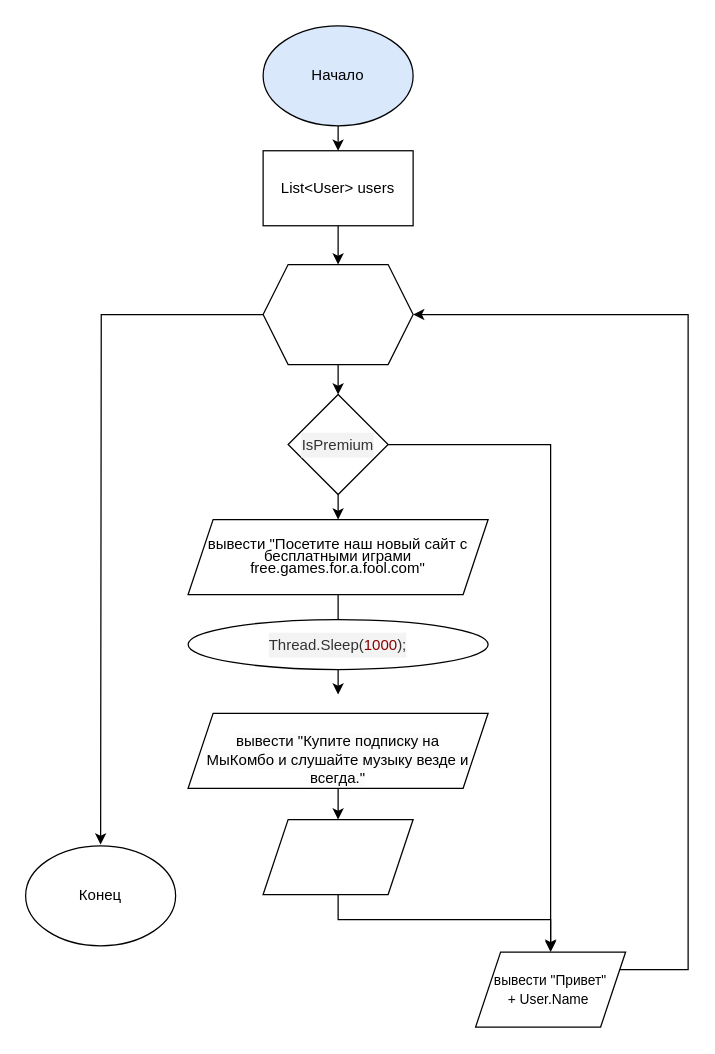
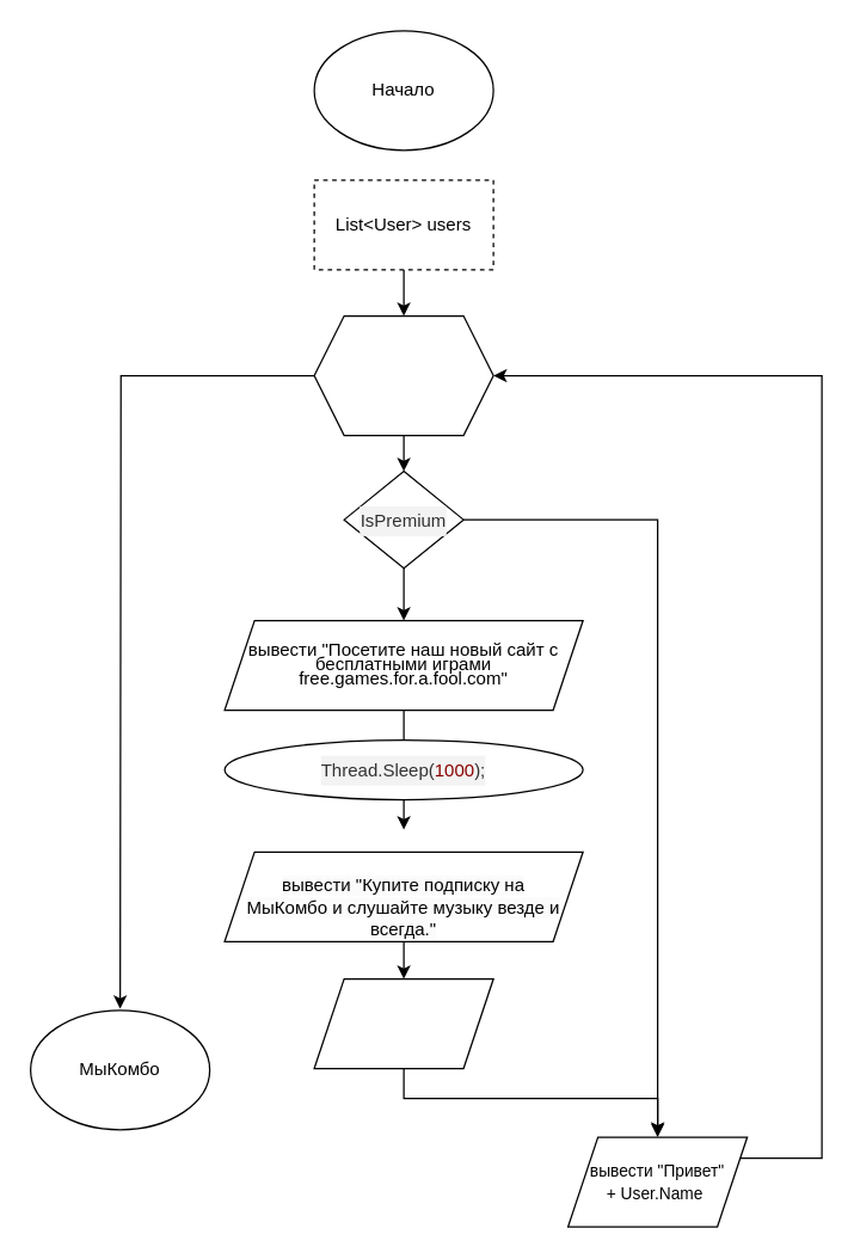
- <mxCell id="3" value="Начало" style="ellipse;whiteSpace=wrap;html=1;fillColor=#dae8fc;" vertex="1" parent="1"><mxGeometry x="210" y="20" width="120" height="80" as="geometry" /></mxCell>
+ <mxCell id="3" value="Начало" style="ellipse;whiteSpace=wrap;html=1;" vertex="1" parent="1"><mxGeometry x="210" y="20" width="120" height="80" as="geometry" /></mxCell>
- <mxCell id="2" style="edgeStyle=orthogonalEdgeStyle;rounded=0;orthogonalLoop=1;jettySize=auto;html=1;exitX=0.5;exitY=1;exitDx=0;exitDy=0;entryX=0.5;entryY=0;entryDx=0;entryDy=0;" edge="1" parent="1" source="3" target="5"><mxGeometry relative="1" as="geometry" /></mxCell>
- <mxCell id="5" value="List&amp;lt;User&amp;gt; users" style="rounded=0;whiteSpace=wrap;html=1;" vertex="1" parent="1"><mxGeometry x="210" y="120" width="120" height="60" as="geometry" /></mxCell>
+ <mxCell id="5" value="List&amp;lt;User&amp;gt; users" style="rounded=0;whiteSpace=wrap;html=1;dashed=1;" vertex="1" parent="1"><mxGeometry x="210" y="120" width="120" height="60" as="geometry" /></mxCell>
- <mxCell id="8" value="&lt;pre style=&quot;box-sizing: border-box; overflow-wrap: break-word; background: rgb(243, 243, 243); color: rgb(49, 49, 49); line-height: 20px; margin-top: 0px; margin-bottom: 0px; text-align: left;&quot; class=&quot;hljs language-csharp&quot;&gt;&lt;font face=&quot;Helvetica&quot; style=&quot;font-size: 12px;&quot;&gt;IsPremium&lt;/font&gt;&lt;/pre&gt;" style="rhombus;whiteSpace=wrap;html=1;" vertex="1" parent="1"><mxGeometry x="230" y="315" width="80" height="80" as="geometry" /></mxCell>
+ <mxCell id="8" value="&lt;pre style=&quot;box-sizing: border-box; overflow-wrap: break-word; background: rgb(243, 243, 243); color: rgb(49, 49, 49); line-height: 20px; margin-top: 0px; margin-bottom: 0px; text-align: left;&quot; class=&quot;hljs language-csharp&quot;&gt;&lt;font face=&quot;Helvetica&quot; style=&quot;font-size: 12px;&quot;&gt;IsPremium&lt;/font&gt;&lt;/pre&gt;" style="rhombus;whiteSpace=wrap;html=1;" vertex="1" parent="1"><mxGeometry x="230" y="315" width="80" height="65" as="geometry" /></mxCell>
- <mxCell id="20" value="Конец" style="ellipse;whiteSpace=wrap;html=1;" vertex="1" parent="1"><mxGeometry x="20" y="676" width="120" height="80" as="geometry" /></mxCell>
+ <mxCell id="20" value="МыКомбо" style="ellipse;whiteSpace=wrap;html=1;" vertex="1" parent="1"><mxGeometry x="20" y="676" width="120" height="80" as="geometry" /></mxCell>
